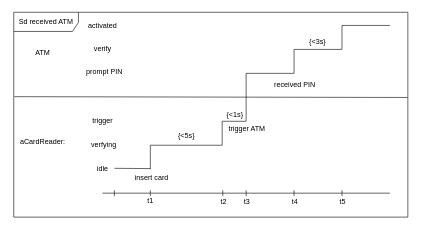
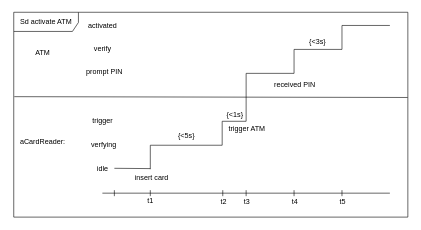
- <mxCell id="39" value="Sd received ATM" style="shape=umlFrame;whiteSpace=wrap;html=1;pointerEvents=0;width=108;height=32;" vertex="1" parent="1"><mxGeometry x="22" y="20" width="658" height="342" as="geometry" /></mxCell>
+ <mxCell id="39" value="Sd activate ATM" style="shape=umlFrame;whiteSpace=wrap;html=1;pointerEvents=0;width=108;height=32;" vertex="1" parent="1"><mxGeometry x="22" y="20" width="658" height="342" as="geometry" /></mxCell>
